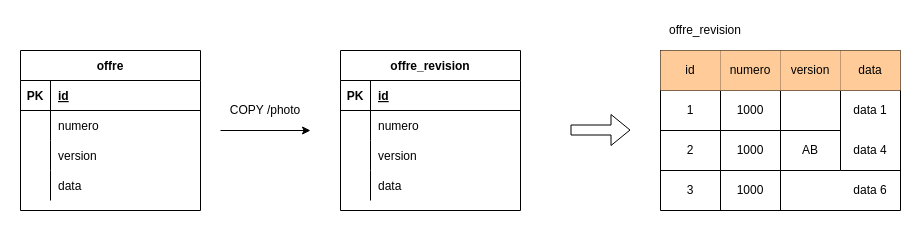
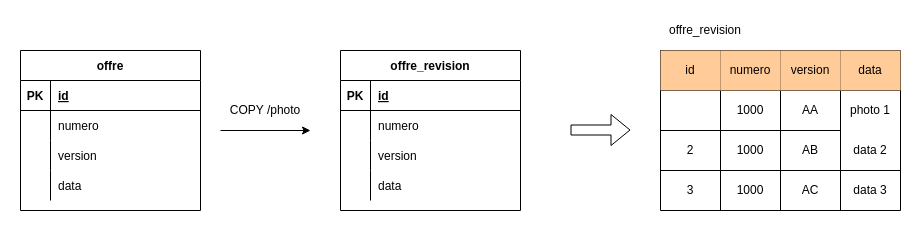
- <mxCell id="35" value="1" style="shape=partialRectangle;html=1;whiteSpace=wrap;connectable=0;overflow=hidden;fillColor=none;top=0;left=0;bottom=0;right=0;" vertex="1" parent="34"><mxGeometry width="60" height="40" as="geometry" /></mxCell>
+ <mxCell id="37" value="AA" style="shape=partialRectangle;html=1;whiteSpace=wrap;connectable=0;overflow=hidden;fillColor=none;top=0;left=0;bottom=0;right=0;" vertex="1" parent="34"><mxGeometry x="120" width="60" height="40" as="geometry" /></mxCell>
- <mxCell id="38" value="data 1" style="shape=partialRectangle;html=1;whiteSpace=wrap;connectable=0;overflow=hidden;fillColor=none;top=0;left=0;bottom=0;right=0;" vertex="1" parent="34"><mxGeometry x="180" width="60" height="40" as="geometry" /></mxCell>
+ <mxCell id="38" value="photo 1" style="shape=partialRectangle;html=1;whiteSpace=wrap;connectable=0;overflow=hidden;fillColor=none;top=0;left=0;bottom=0;right=0;" vertex="1" parent="34"><mxGeometry x="180" width="60" height="40" as="geometry" /></mxCell>
- <mxCell id="43" value="data 4" style="shape=partialRectangle;html=1;whiteSpace=wrap;connectable=0;overflow=hidden;top=0;left=0;bottom=0;right=0;fillColor=none;" vertex="1" parent="39"><mxGeometry x="180" width="60" height="40" as="geometry" /></mxCell>
+ <mxCell id="43" value="data 2" style="shape=partialRectangle;html=1;whiteSpace=wrap;connectable=0;overflow=hidden;top=0;left=0;bottom=0;right=0;fillColor=none;" vertex="1" parent="39"><mxGeometry x="180" width="60" height="40" as="geometry" /></mxCell>
+ <mxCell id="47" value="AC" style="shape=partialRectangle;html=1;whiteSpace=wrap;connectable=0;overflow=hidden;fillColor=none;top=0;left=0;bottom=0;right=0;" vertex="1" parent="44"><mxGeometry x="120" width="60" height="40" as="geometry" /></mxCell>
- <mxCell id="48" value="data 6" style="shape=partialRectangle;html=1;whiteSpace=wrap;connectable=0;overflow=hidden;fillColor=none;top=0;left=0;bottom=0;right=0;" vertex="1" parent="44"><mxGeometry x="180" width="60" height="40" as="geometry" /></mxCell>
+ <mxCell id="48" value="data 3" style="shape=partialRectangle;html=1;whiteSpace=wrap;connectable=0;overflow=hidden;fillColor=none;top=0;left=0;bottom=0;right=0;" vertex="1" parent="44"><mxGeometry x="180" width="60" height="40" as="geometry" /></mxCell>
